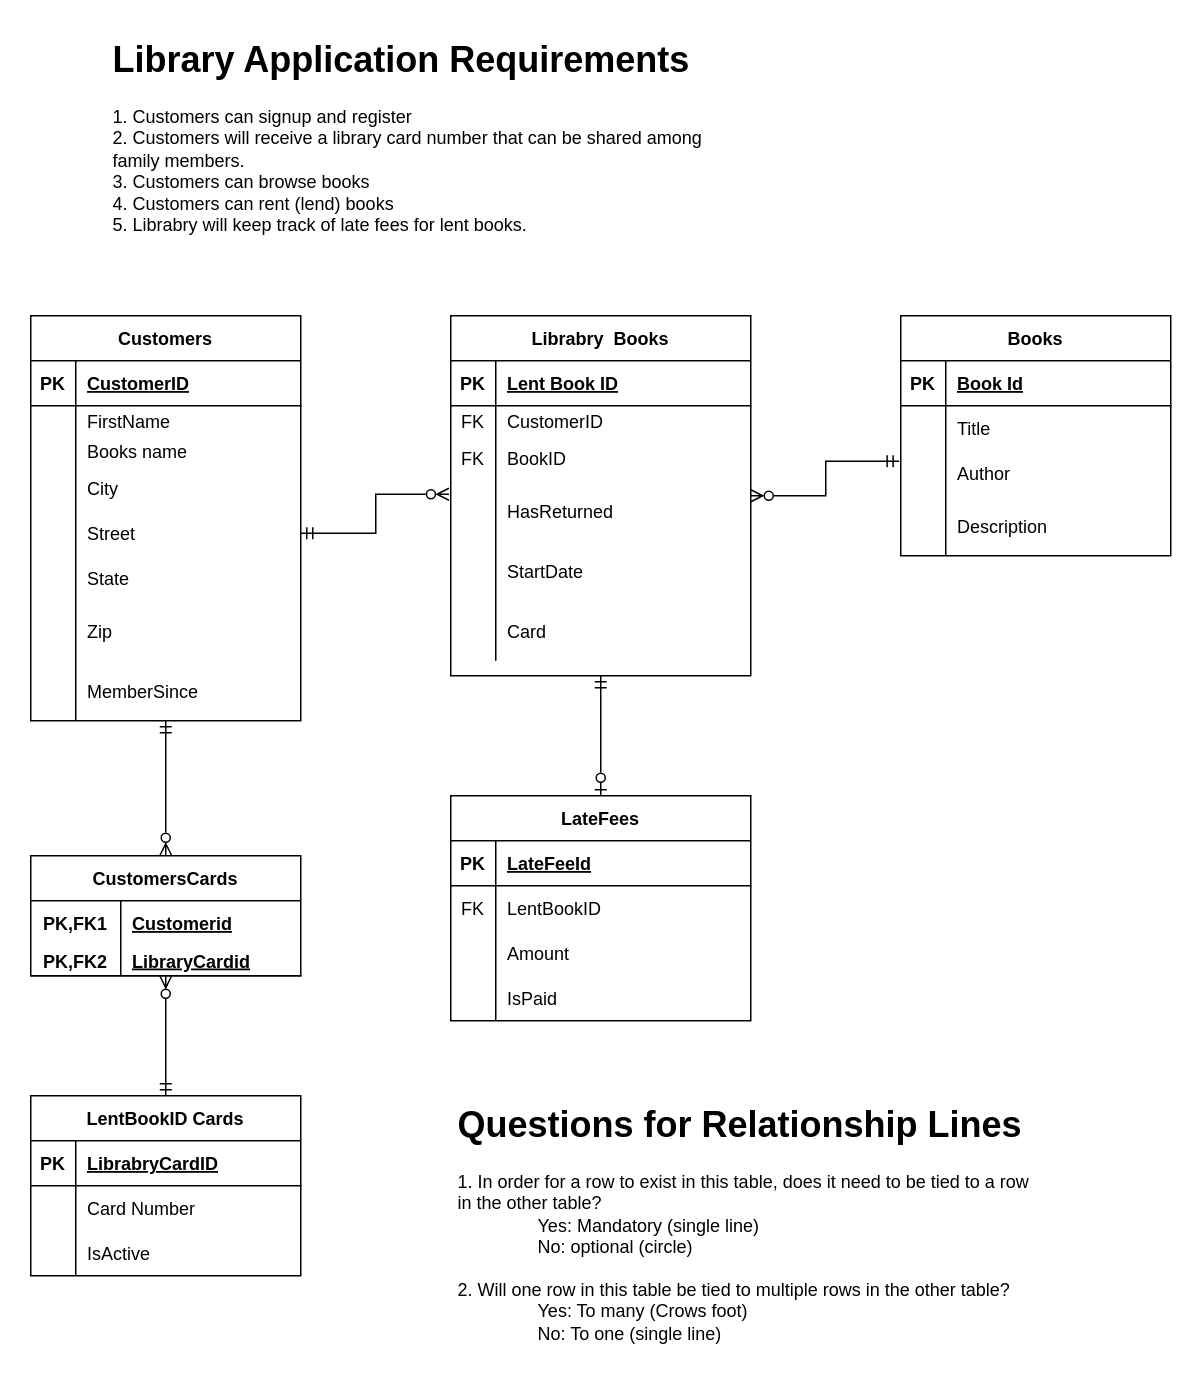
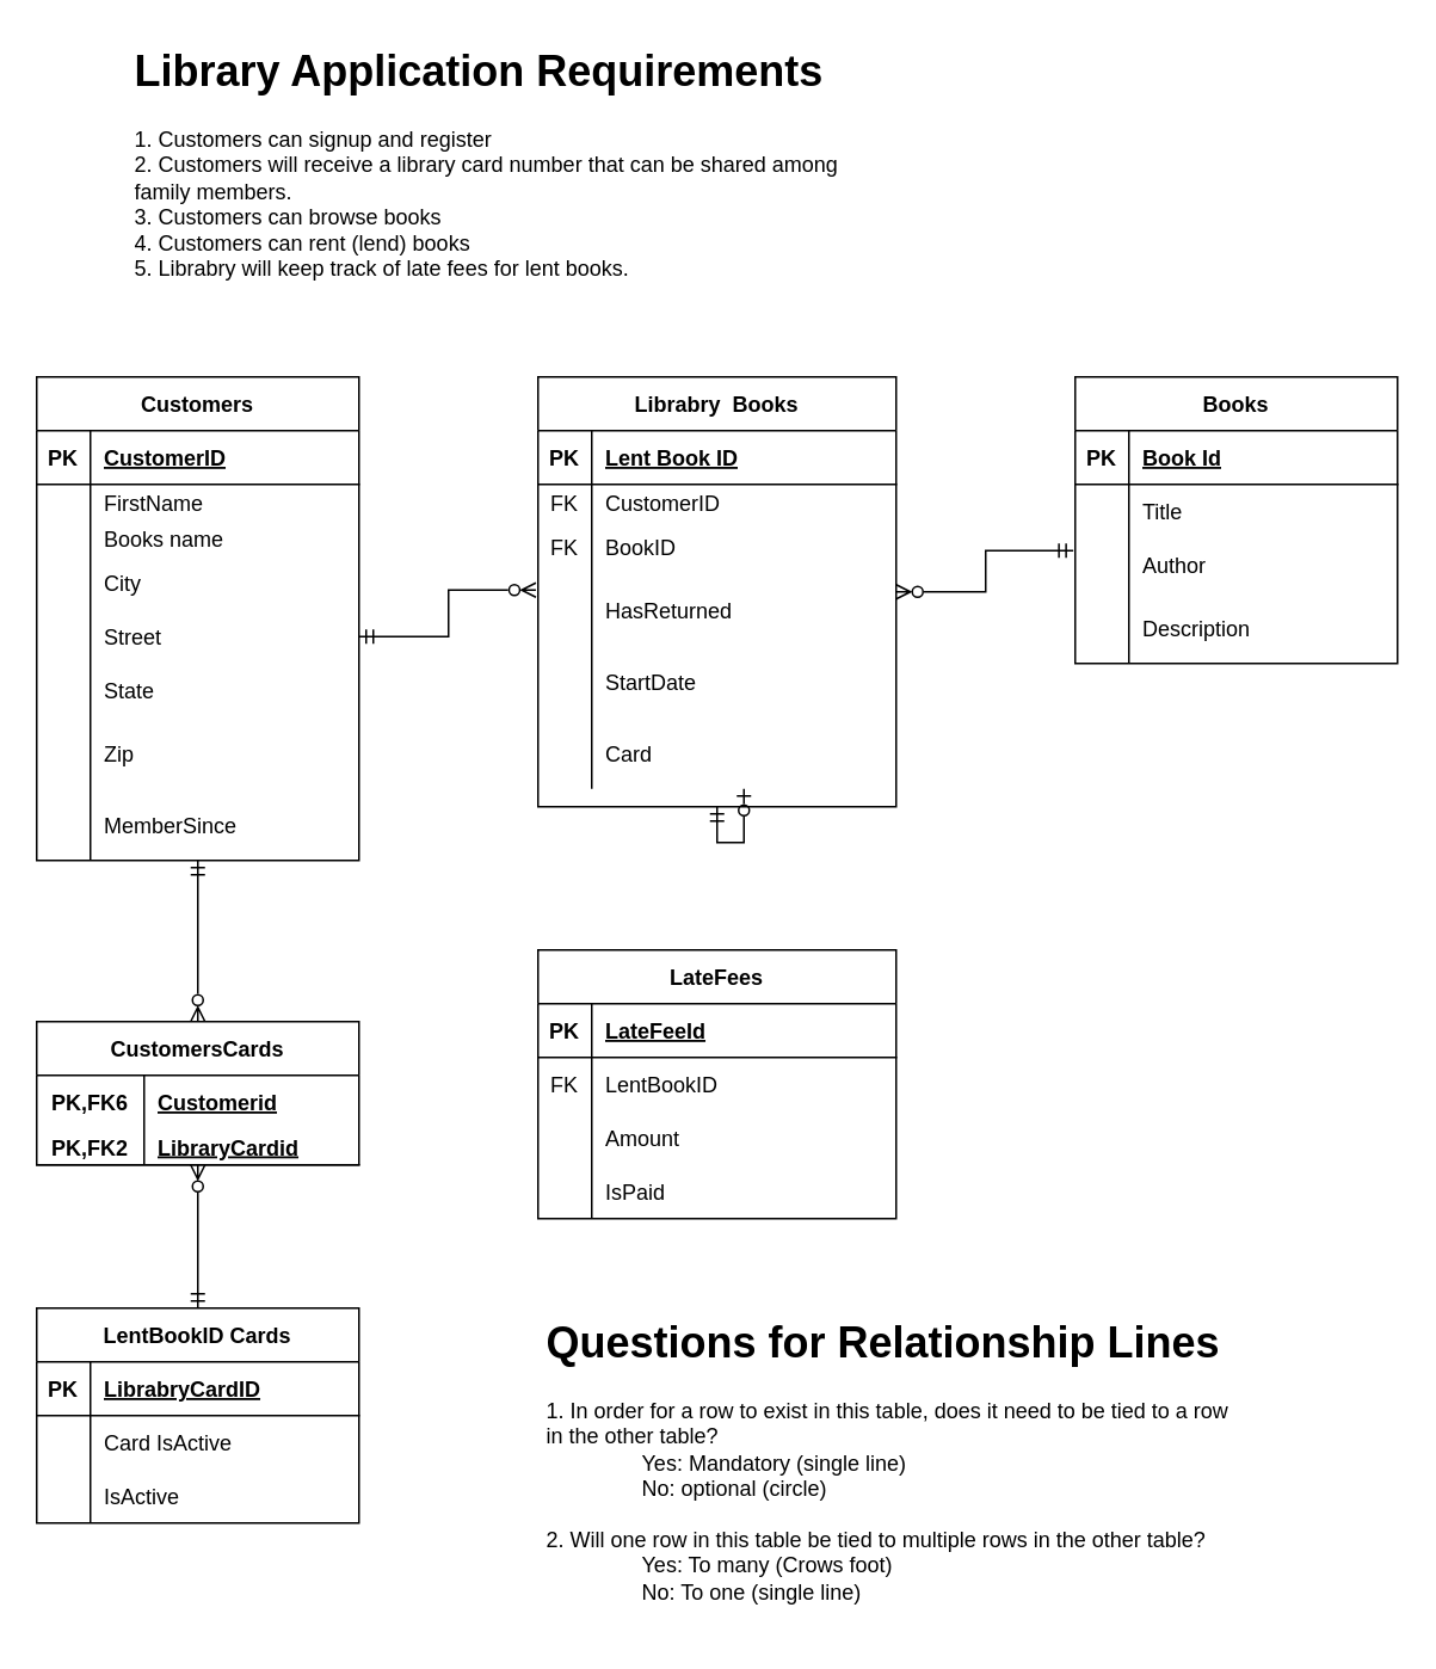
- <mxCell id="62" style="edgeStyle=orthogonalEdgeStyle;rounded=0;orthogonalLoop=1;jettySize=auto;html=1;entryX=0.5;entryY=0;entryDx=0;entryDy=0;startArrow=ERmandOne;startFill=0;endArrow=ERzeroToOne;endFill=0;" edge="1" parent="1" source="63" target="83"><mxGeometry relative="1" as="geometry" /></mxCell>
+ <mxCell id="62" style="edgeStyle=orthogonalEdgeStyle;rounded=0;orthogonalLoop=1;jettySize=auto;html=1;startArrow=ERmandOne;startFill=0;endArrow=ERzeroToOne;endFill=0;" edge="1" parent="1" source="63" target="81"><mxGeometry relative="1" as="geometry" /></mxCell>
- <mxCell id="40" value="PK,FK1" style="shape=partialRectangle;connectable=0;fillColor=none;top=0;left=0;bottom=0;right=0;fontStyle=1;overflow=hidden;" vertex="1" parent="39"><mxGeometry width="60" height="30" as="geometry"><mxRectangle width="60" height="30" as="alternateBounds" /></mxGeometry></mxCell>
+ <mxCell id="40" value="PK,FK6" style="shape=partialRectangle;connectable=0;fillColor=none;top=0;left=0;bottom=0;right=0;fontStyle=1;overflow=hidden;" vertex="1" parent="39"><mxGeometry width="60" height="30" as="geometry"><mxRectangle width="60" height="30" as="alternateBounds" /></mxGeometry></mxCell>
- <mxCell id="34" value="Card Number" style="shape=partialRectangle;connectable=0;fillColor=none;top=0;left=0;bottom=0;right=0;align=left;spacingLeft=6;overflow=hidden;" vertex="1" parent="32"><mxGeometry x="30" width="150" height="30" as="geometry"><mxRectangle width="150" height="30" as="alternateBounds" /></mxGeometry></mxCell>
+ <mxCell id="34" value="Card IsActive" style="shape=partialRectangle;connectable=0;fillColor=none;top=0;left=0;bottom=0;right=0;align=left;spacingLeft=6;overflow=hidden;" vertex="1" parent="32"><mxGeometry x="30" width="150" height="30" as="geometry"><mxRectangle width="150" height="30" as="alternateBounds" /></mxGeometry></mxCell>
